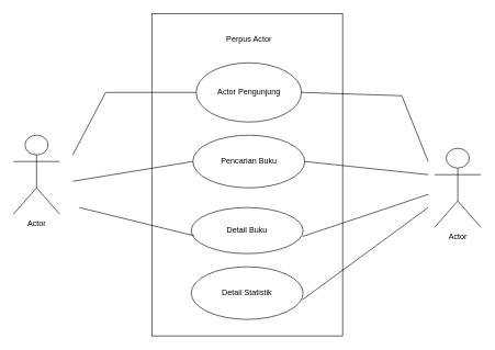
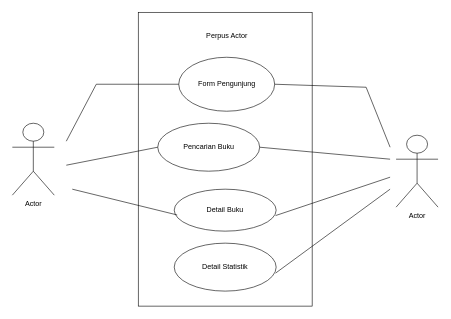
- <mxCell id="5" value="Actor Pengunjung" style="ellipse;whiteSpace=wrap;html=1;" vertex="1" parent="1"><mxGeometry x="297.5" y="95" width="160" height="90" as="geometry" /></mxCell>
+ <mxCell id="5" value="Form Pengunjung" style="ellipse;whiteSpace=wrap;html=1;" vertex="1" parent="1"><mxGeometry x="297.5" y="95" width="160" height="90" as="geometry" /></mxCell>
- <mxCell id="6" value="Pencarian Buku" style="ellipse;whiteSpace=wrap;html=1;" vertex="1" parent="1"><mxGeometry x="292.5" y="205" width="170" height="80" as="geometry" /></mxCell>
+ <mxCell id="6" value="Pencarian Buku" style="ellipse;whiteSpace=wrap;html=1;" vertex="1" parent="1"><mxGeometry x="262.5" y="205" width="170" height="80" as="geometry" /></mxCell>
